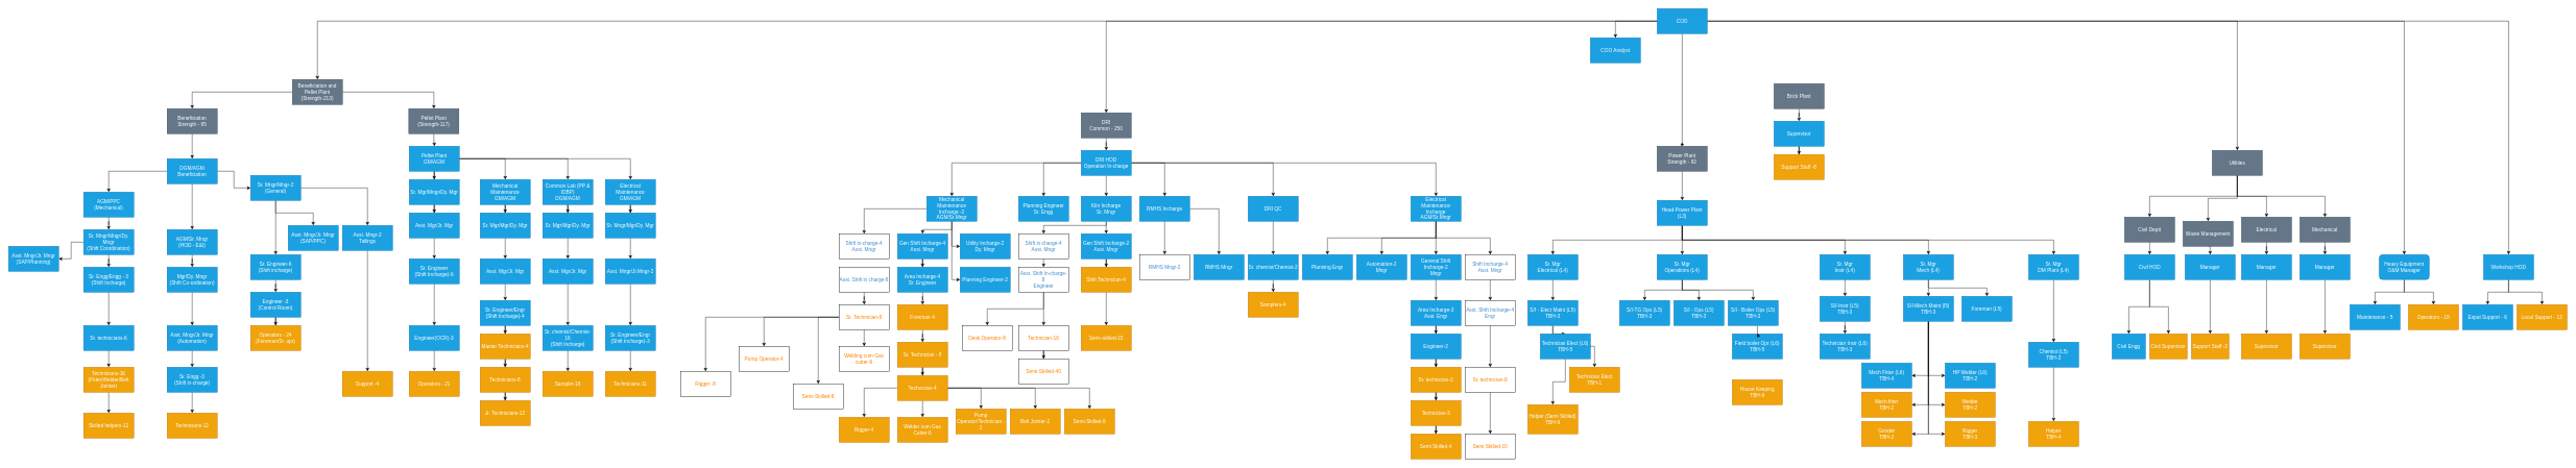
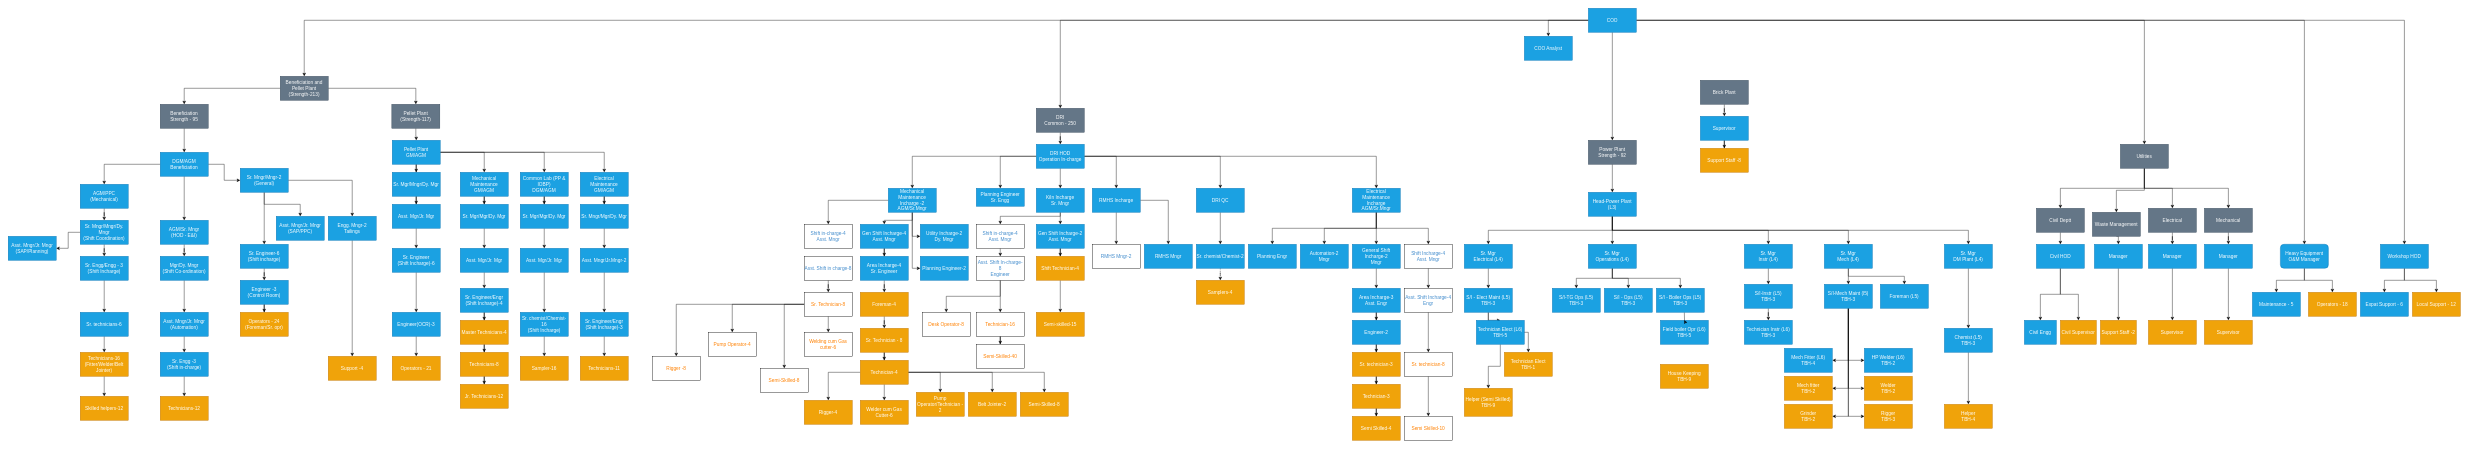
- <mxCell id="205" style="edgeStyle=orthogonalEdgeStyle;rounded=0;orthogonalLoop=1;jettySize=auto;html=1;exitX=0.5;exitY=1;exitDx=0;exitDy=0;entryX=0.5;entryY=0;entryDx=0;entryDy=0;endArrow=diamond;" parent="1" source="212" target="214" edge="1"><mxGeometry relative="1" as="geometry" /></mxCell>
+ <mxCell id="205" style="edgeStyle=orthogonalEdgeStyle;rounded=0;orthogonalLoop=1;jettySize=auto;html=1;exitX=0.5;exitY=1;exitDx=0;exitDy=0;entryX=0.5;entryY=0;entryDx=0;entryDy=0;" parent="1" source="212" target="214" edge="1"><mxGeometry relative="1" as="geometry" /></mxCell>
- <mxCell id="126" value="Planning Engineer&lt;br&gt;Sr. Engg" style="rounded=0;whiteSpace=wrap;html=1;fillColor=#1ba1e2;strokeColor=#006EAF;fontColor=#ffffff;" parent="1" vertex="1"><mxGeometry x="2440" y="470" width="120" height="60" as="geometry" /></mxCell>
+ <mxCell id="126" value="Planning Engineer&lt;br&gt;Sr. Engg" style="rounded=0;whiteSpace=wrap;html=1;fillColor=#1ba1e2;strokeColor=#006EAF;fontColor=#ffffff;" parent="1" vertex="1"><mxGeometry x="2440" y="470" width="120" height="45" as="geometry" /></mxCell>
- <mxCell id="32" value="Asst. Mngr-2&lt;br&gt;Tailings" style="whiteSpace=wrap;html=1;rounded=0;fillColor=#1ba1e2;strokeColor=#006EAF;fontColor=#ffffff;" parent="1" vertex="1"><mxGeometry x="820" y="540" width="120" height="60" as="geometry" /></mxCell>
+ <mxCell id="32" value="Engg. Mngr-2&lt;br&gt;Tailings" style="whiteSpace=wrap;html=1;rounded=0;fillColor=#1ba1e2;strokeColor=#006EAF;fontColor=#ffffff;" parent="1" vertex="1"><mxGeometry x="820" y="540" width="120" height="60" as="geometry" /></mxCell>
- <mxCell id="159" value="" style="edgeStyle=orthogonalEdgeStyle;rounded=0;orthogonalLoop=1;jettySize=auto;html=1;" parent="1" source="160" target="161" edge="1"><mxGeometry relative="1" as="geometry" /></mxCell>
+ <mxCell id="159" value="" style="edgeStyle=orthogonalEdgeStyle;rounded=0;orthogonalLoop=1;jettySize=auto;html=1;dashed=1;" parent="1" source="160" target="161" edge="1"><mxGeometry relative="1" as="geometry" /></mxCell>
